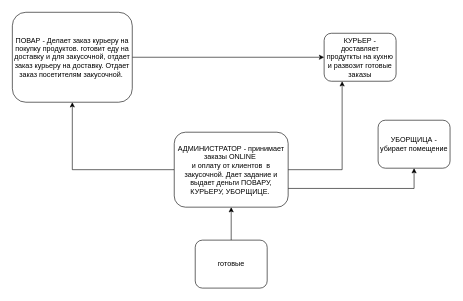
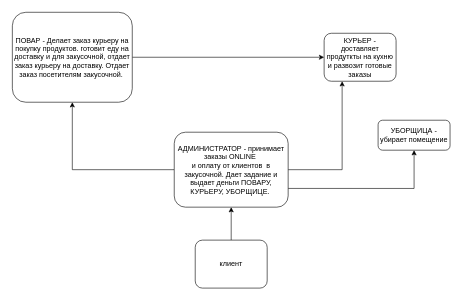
- <mxCell id="4" value="УБОРЩИЦА - убирает помещение" style="shape=ext;rounded=1;html=1;whiteSpace=wrap;" parent="1" vertex="1"><mxGeometry x="630" y="200" width="120" height="80" as="geometry" /></mxCell>
+ <mxCell id="4" value="УБОРЩИЦА - убирает помещение" style="shape=ext;rounded=1;html=1;whiteSpace=wrap;" parent="1" vertex="1"><mxGeometry x="630" y="200" width="120" height="50" as="geometry" /></mxCell>
- <mxCell id="6" value="готовые" style="shape=ext;rounded=1;html=1;whiteSpace=wrap;" parent="1" vertex="1"><mxGeometry x="325" y="400" width="120" height="80" as="geometry" /></mxCell>
+ <mxCell id="6" value="клиент" style="shape=ext;rounded=1;html=1;whiteSpace=wrap;" parent="1" vertex="1"><mxGeometry x="325" y="400" width="120" height="80" as="geometry" /></mxCell>
